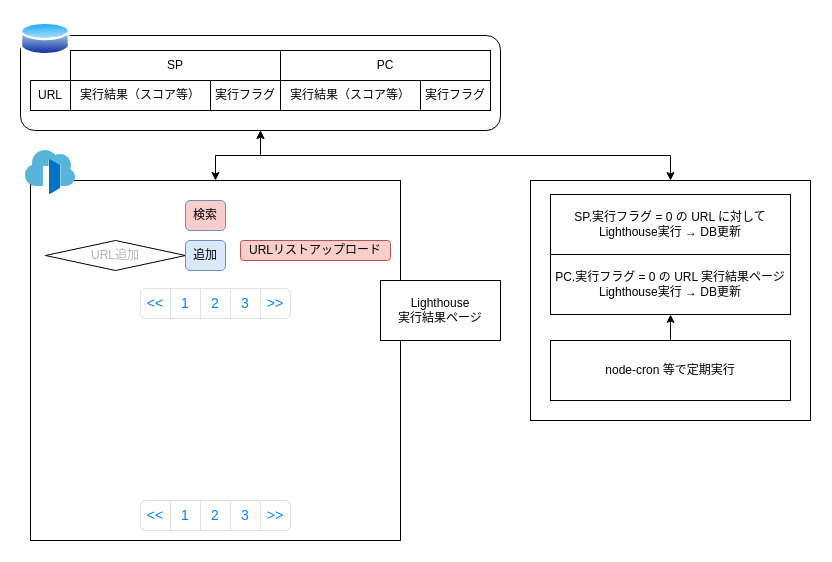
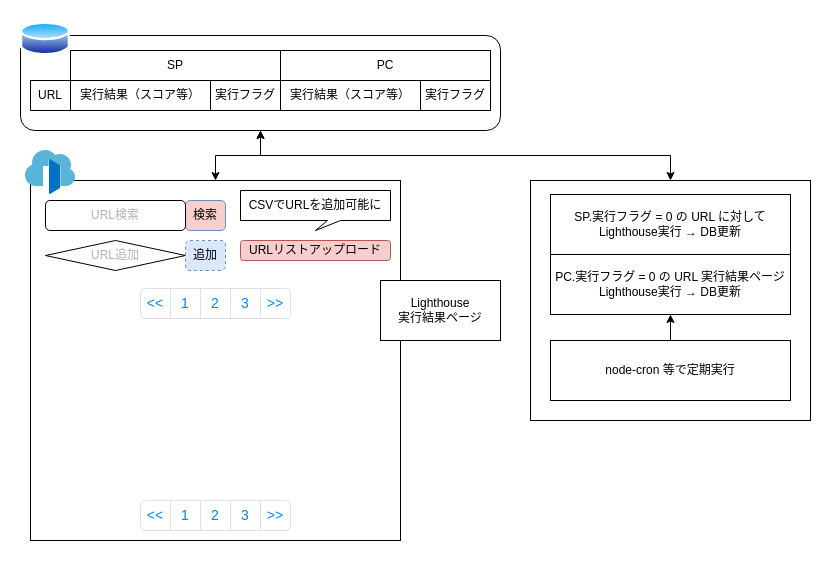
+ <mxCell id="30" value="CSVでURLを追加可能に" style="shape=callout;whiteSpace=wrap;html=1;perimeter=calloutPerimeter;fontColor=#000000;base=13;size=10;position=0.58;" vertex="1" parent="1"><mxGeometry x="240" y="190" width="150" height="40" as="geometry" /></mxCell>
+ <mxCell id="12" value="URL検索" style="rounded=1;whiteSpace=wrap;html=1;fontColor=#B3B3B3;" vertex="1" parent="1"><mxGeometry x="45" y="200" width="140" height="30" as="geometry" /></mxCell>
- <mxCell id="28" value="追加" style="rounded=1;whiteSpace=wrap;html=1;fillColor=#dae8fc;strokeColor=#6c8ebf;" vertex="1" parent="1"><mxGeometry x="185" y="240" width="40" height="30" as="geometry" /></mxCell>
+ <mxCell id="28" value="追加" style="rounded=1;whiteSpace=wrap;html=1;fillColor=#dae8fc;strokeColor=#6c8ebf;dashed=1;" vertex="1" parent="1"><mxGeometry x="185" y="240" width="40" height="30" as="geometry" /></mxCell>
